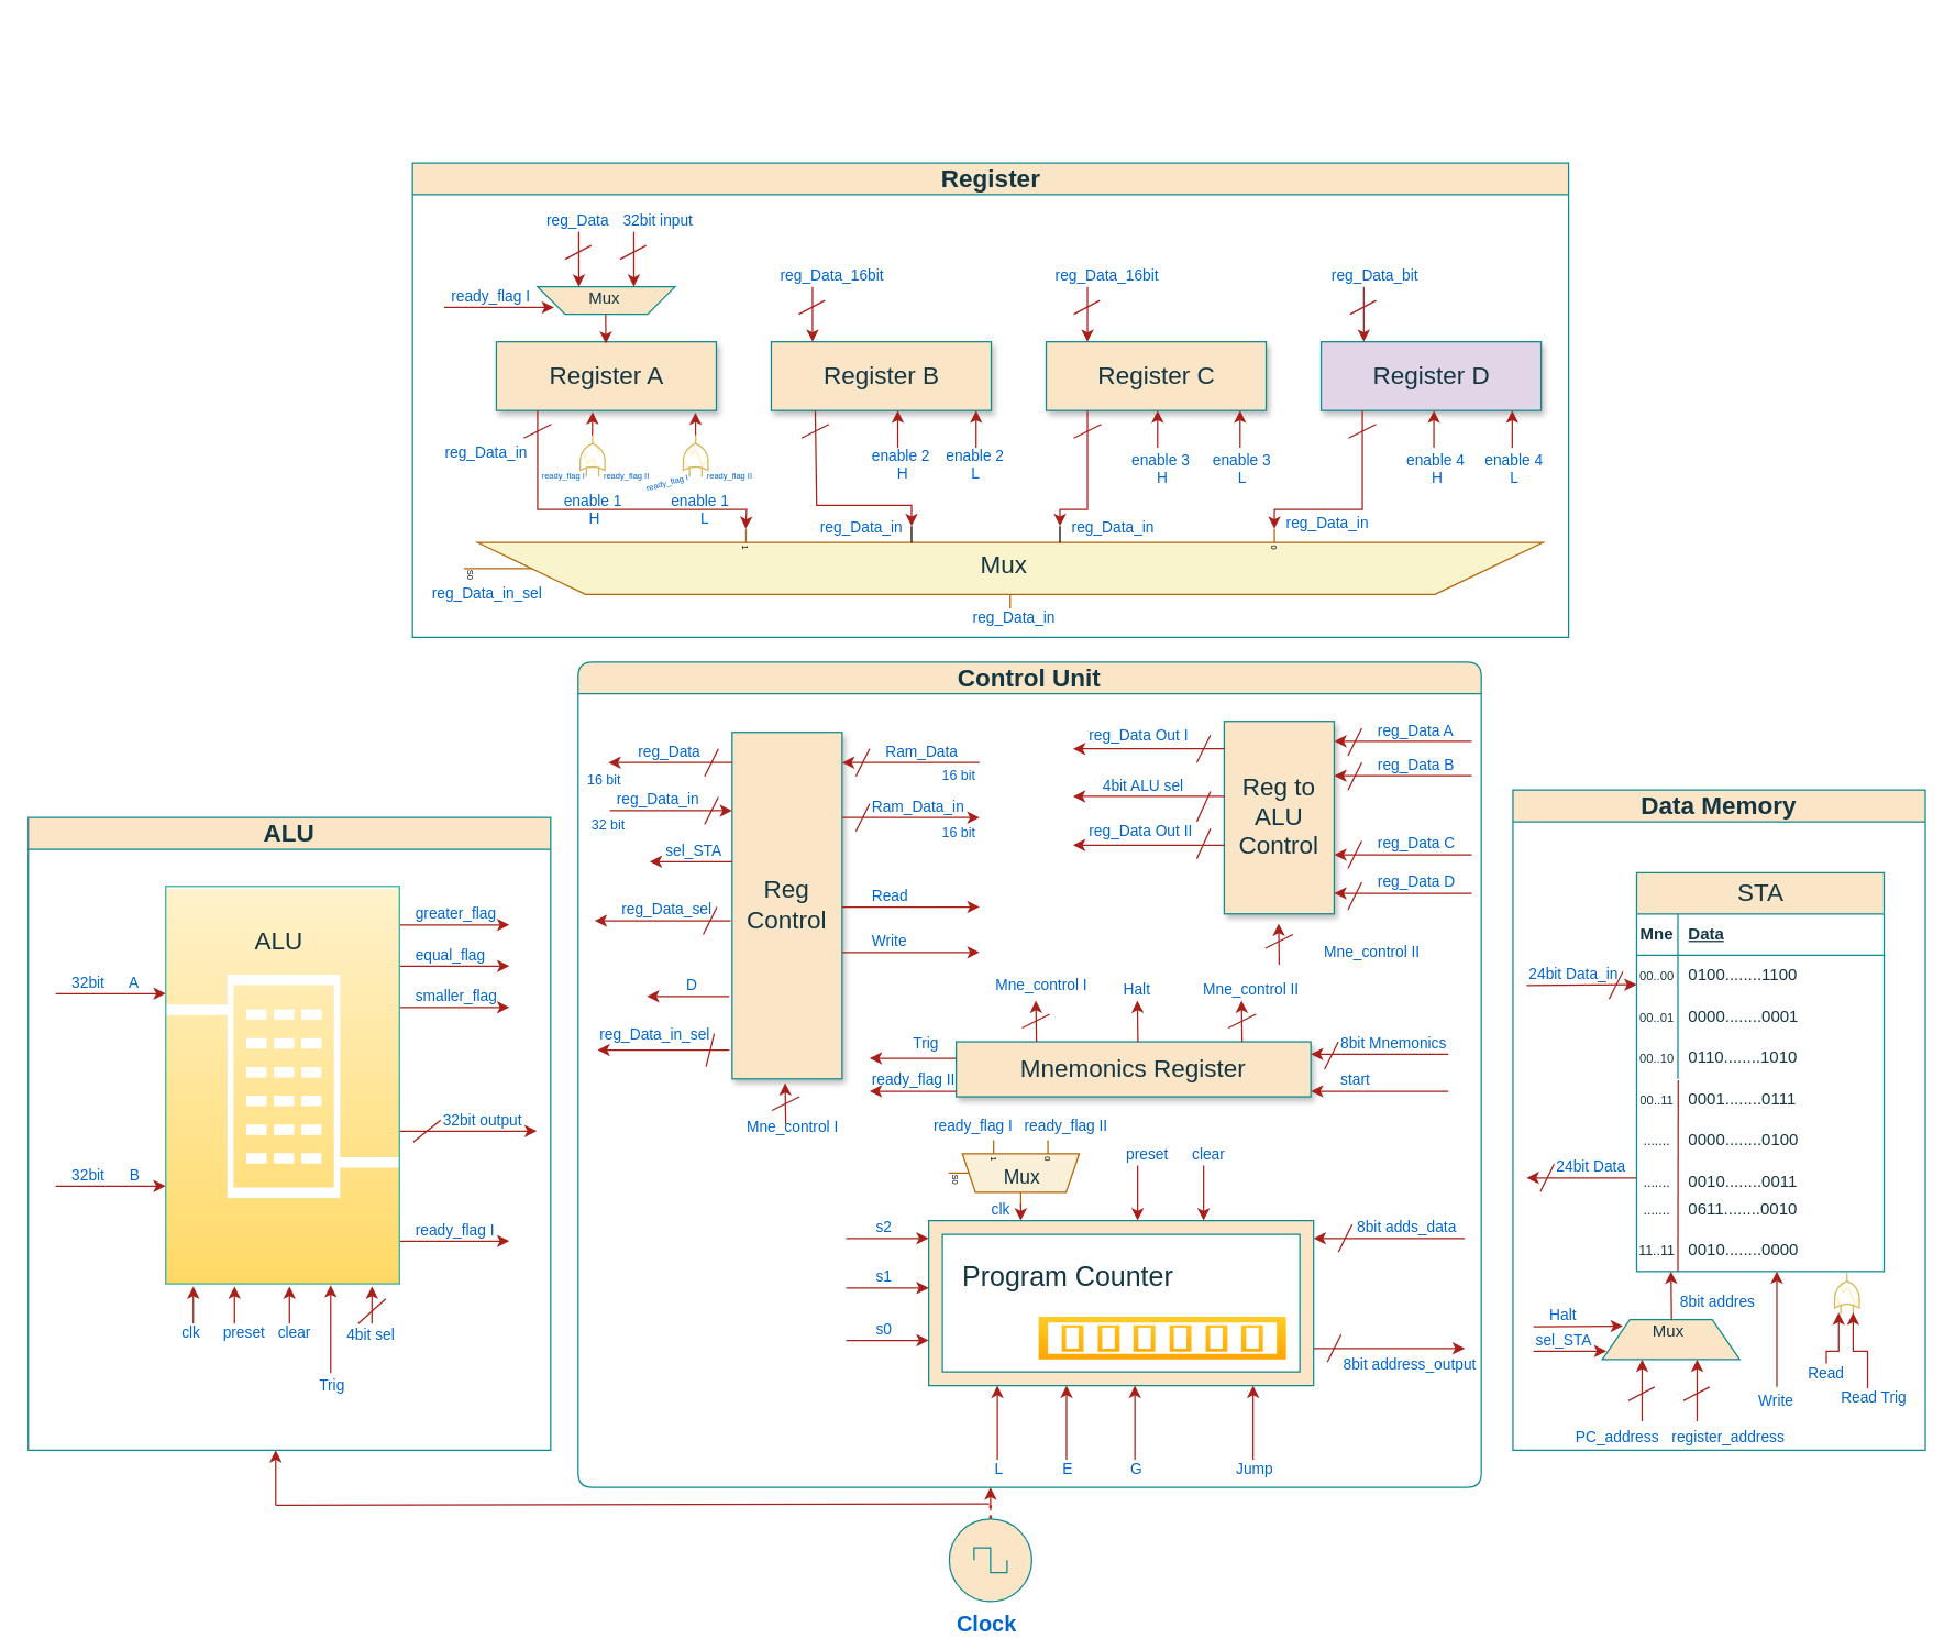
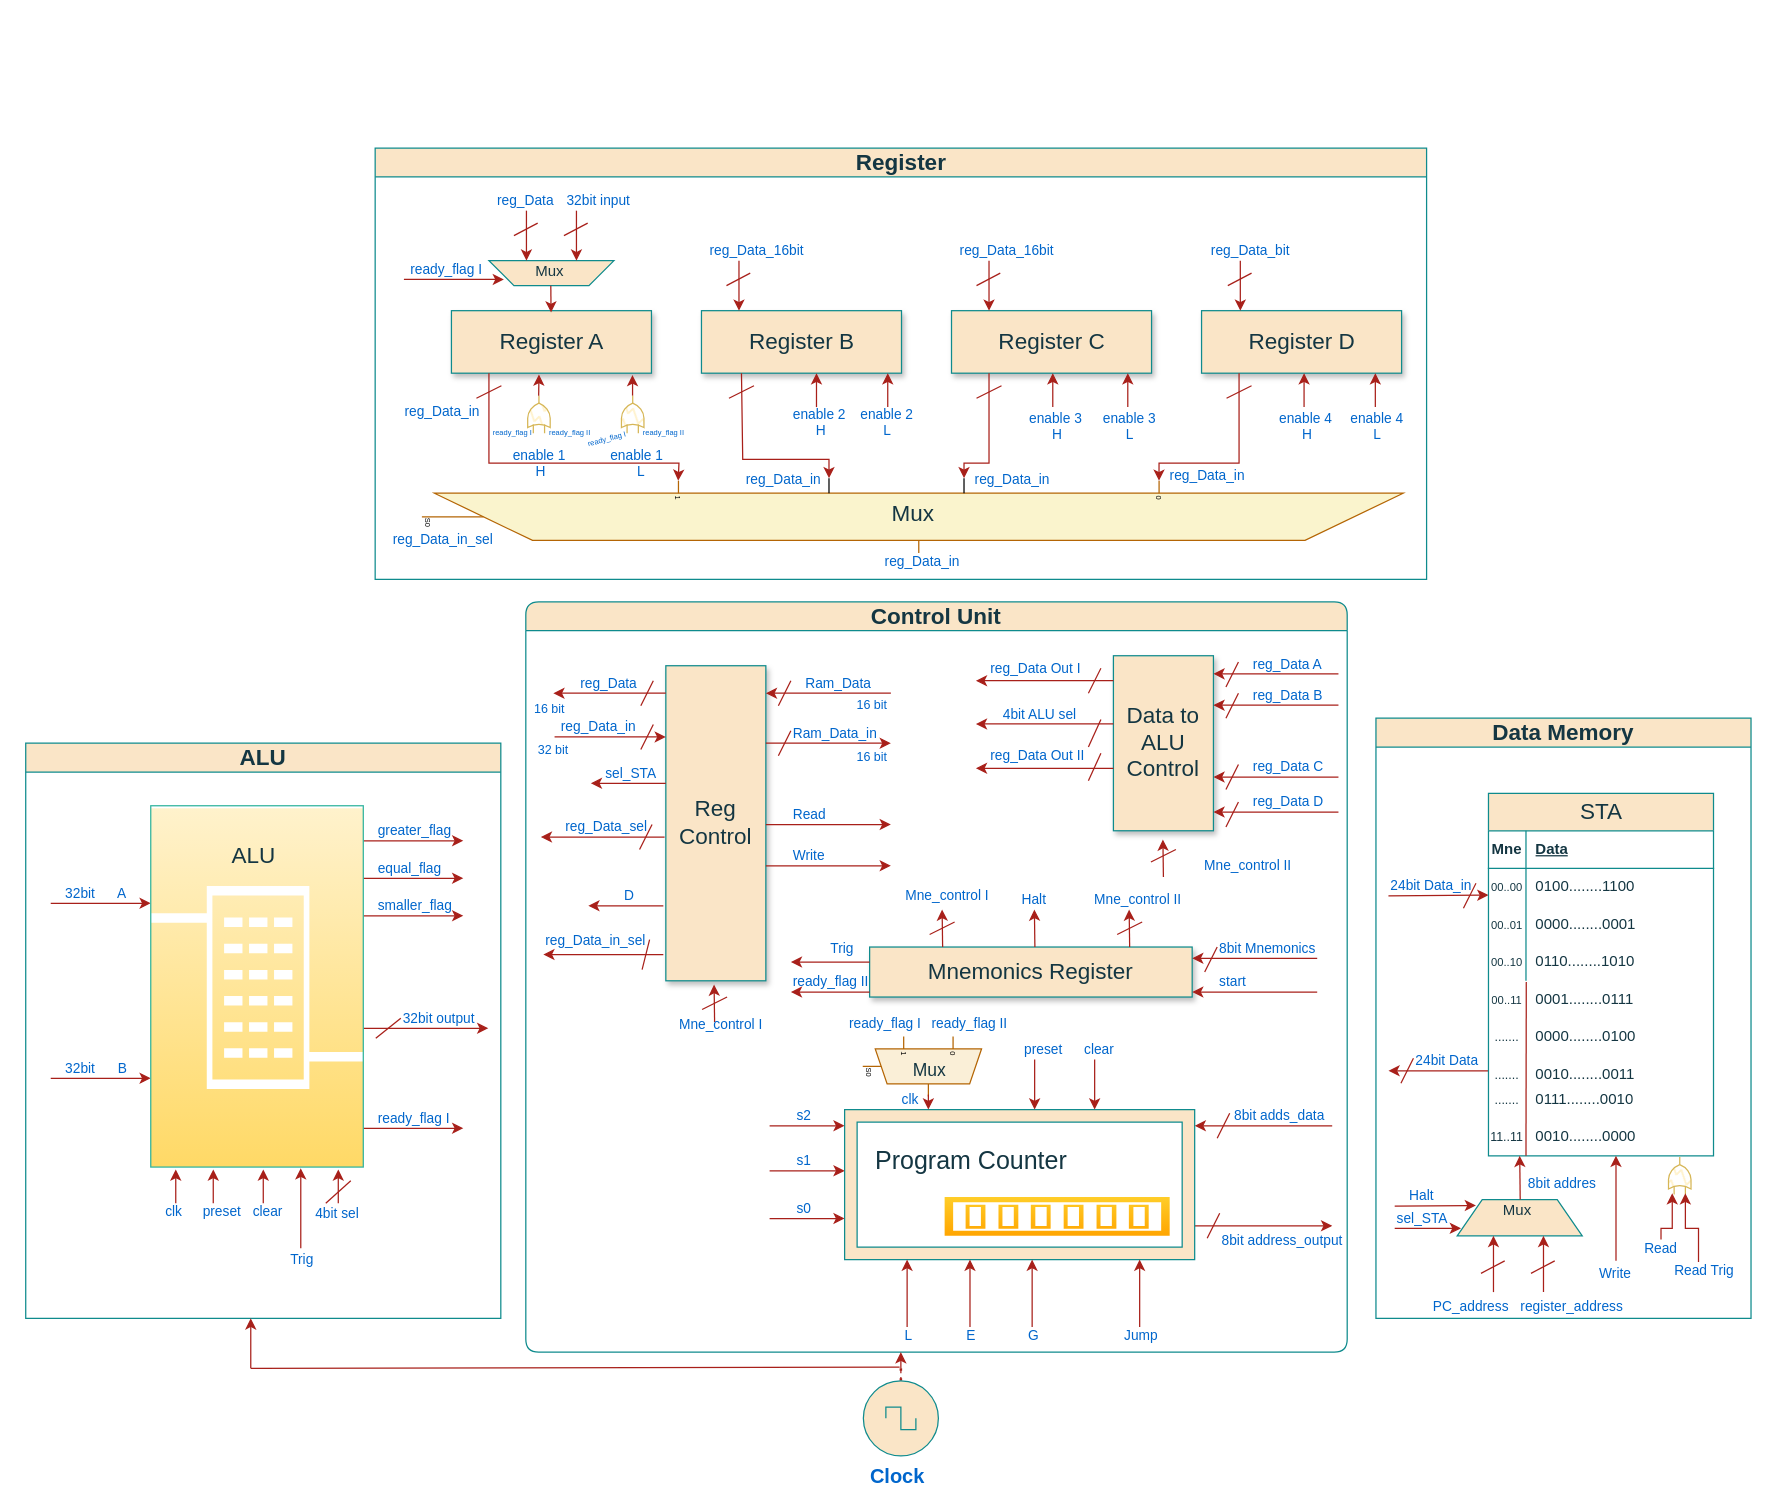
- <mxCell id="205" value="Register D" style="whiteSpace=wrap;html=1;shadow=1;fontSize=18;fillColor=#e1d5e7;strokeColor=#0F8B8D;labelBackgroundColor=none;fontColor=#143642;" parent="1" vertex="1"><mxGeometry x="960.5" y="248" width="160" height="50" as="geometry" /></mxCell>
+ <mxCell id="205" value="Register D" style="whiteSpace=wrap;html=1;shadow=1;fontSize=18;fillColor=#FAE5C7;strokeColor=#0F8B8D;labelBackgroundColor=none;fontColor=#143642;" parent="1" vertex="1"><mxGeometry x="960.5" y="248" width="160" height="50" as="geometry" /></mxCell>
- <mxCell id="44" value="Reg to ALU&lt;div&gt;Control&lt;/div&gt;" style="whiteSpace=wrap;html=1;shadow=1;fontSize=18;fillColor=#FAE5C7;strokeColor=#0F8B8D;labelBackgroundColor=none;fontColor=#143642;" parent="1" vertex="1"><mxGeometry x="890" y="524" width="80" height="140" as="geometry" /></mxCell>
+ <mxCell id="44" value="Data to ALU&lt;div&gt;Control&lt;/div&gt;" style="whiteSpace=wrap;html=1;shadow=1;fontSize=18;fillColor=#FAE5C7;strokeColor=#0F8B8D;labelBackgroundColor=none;fontColor=#143642;" parent="1" vertex="1"><mxGeometry x="890" y="524" width="80" height="140" as="geometry" /></mxCell>
- <mxCell id="169" value="0611........0010" style="shape=partialRectangle;connectable=0;fillColor=none;top=0;left=0;bottom=0;right=0;align=left;spacingLeft=6;overflow=hidden;whiteSpace=wrap;html=1;strokeColor=#0F8B8D;fontColor=#143642;labelBackgroundColor=none;" parent="151" vertex="1"><mxGeometry x="120" y="290" width="150" height="30" as="geometry"><mxRectangle width="150" height="30" as="alternateBounds" /></mxGeometry></mxCell>
+ <mxCell id="169" value="0111........0010" style="shape=partialRectangle;connectable=0;fillColor=none;top=0;left=0;bottom=0;right=0;align=left;spacingLeft=6;overflow=hidden;whiteSpace=wrap;html=1;strokeColor=#0F8B8D;fontColor=#143642;labelBackgroundColor=none;" parent="151" vertex="1"><mxGeometry x="120" y="290" width="150" height="30" as="geometry"><mxRectangle width="150" height="30" as="alternateBounds" /></mxGeometry></mxCell>
